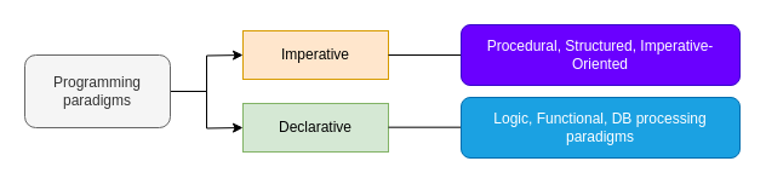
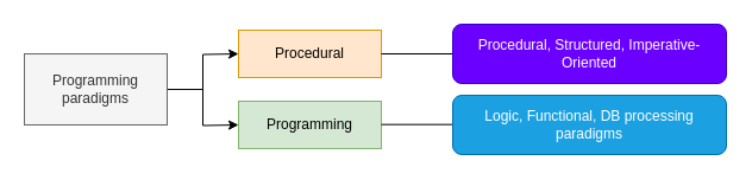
- <mxCell id="6" value="Imperative" style="rounded=0;whiteSpace=wrap;html=1;fillColor=#ffe6cc;strokeColor=#d79b00;" vertex="1" parent="1"><mxGeometry x="200" y="25" width="120" height="40" as="geometry" /></mxCell>
+ <mxCell id="6" value="Procedural" style="rounded=0;whiteSpace=wrap;html=1;fillColor=#ffe6cc;strokeColor=#d79b00;" vertex="1" parent="1"><mxGeometry x="200" y="25" width="120" height="40" as="geometry" /></mxCell>
- <mxCell id="4" value="Programming paradigms" style="whiteSpace=wrap;html=1;fillColor=#f5f5f5;fontColor=#333333;strokeColor=#666666;rounded=1;" vertex="1" parent="1"><mxGeometry x="20" y="45" width="120" height="60" as="geometry" /></mxCell>
+ <mxCell id="4" value="Programming paradigms" style="rounded=0;whiteSpace=wrap;html=1;fillColor=#f5f5f5;fontColor=#333333;strokeColor=#666666;" vertex="1" parent="1"><mxGeometry x="20" y="45" width="120" height="60" as="geometry" /></mxCell>
- <mxCell id="5" value="Declarative" style="rounded=0;whiteSpace=wrap;html=1;fillColor=#d5e8d4;strokeColor=#82b366;" vertex="1" parent="1"><mxGeometry x="200" y="85" width="120" height="40" as="geometry" /></mxCell>
+ <mxCell id="5" value="Programming" style="rounded=0;whiteSpace=wrap;html=1;fillColor=#d5e8d4;strokeColor=#82b366;" vertex="1" parent="1"><mxGeometry x="200" y="85" width="120" height="40" as="geometry" /></mxCell>
